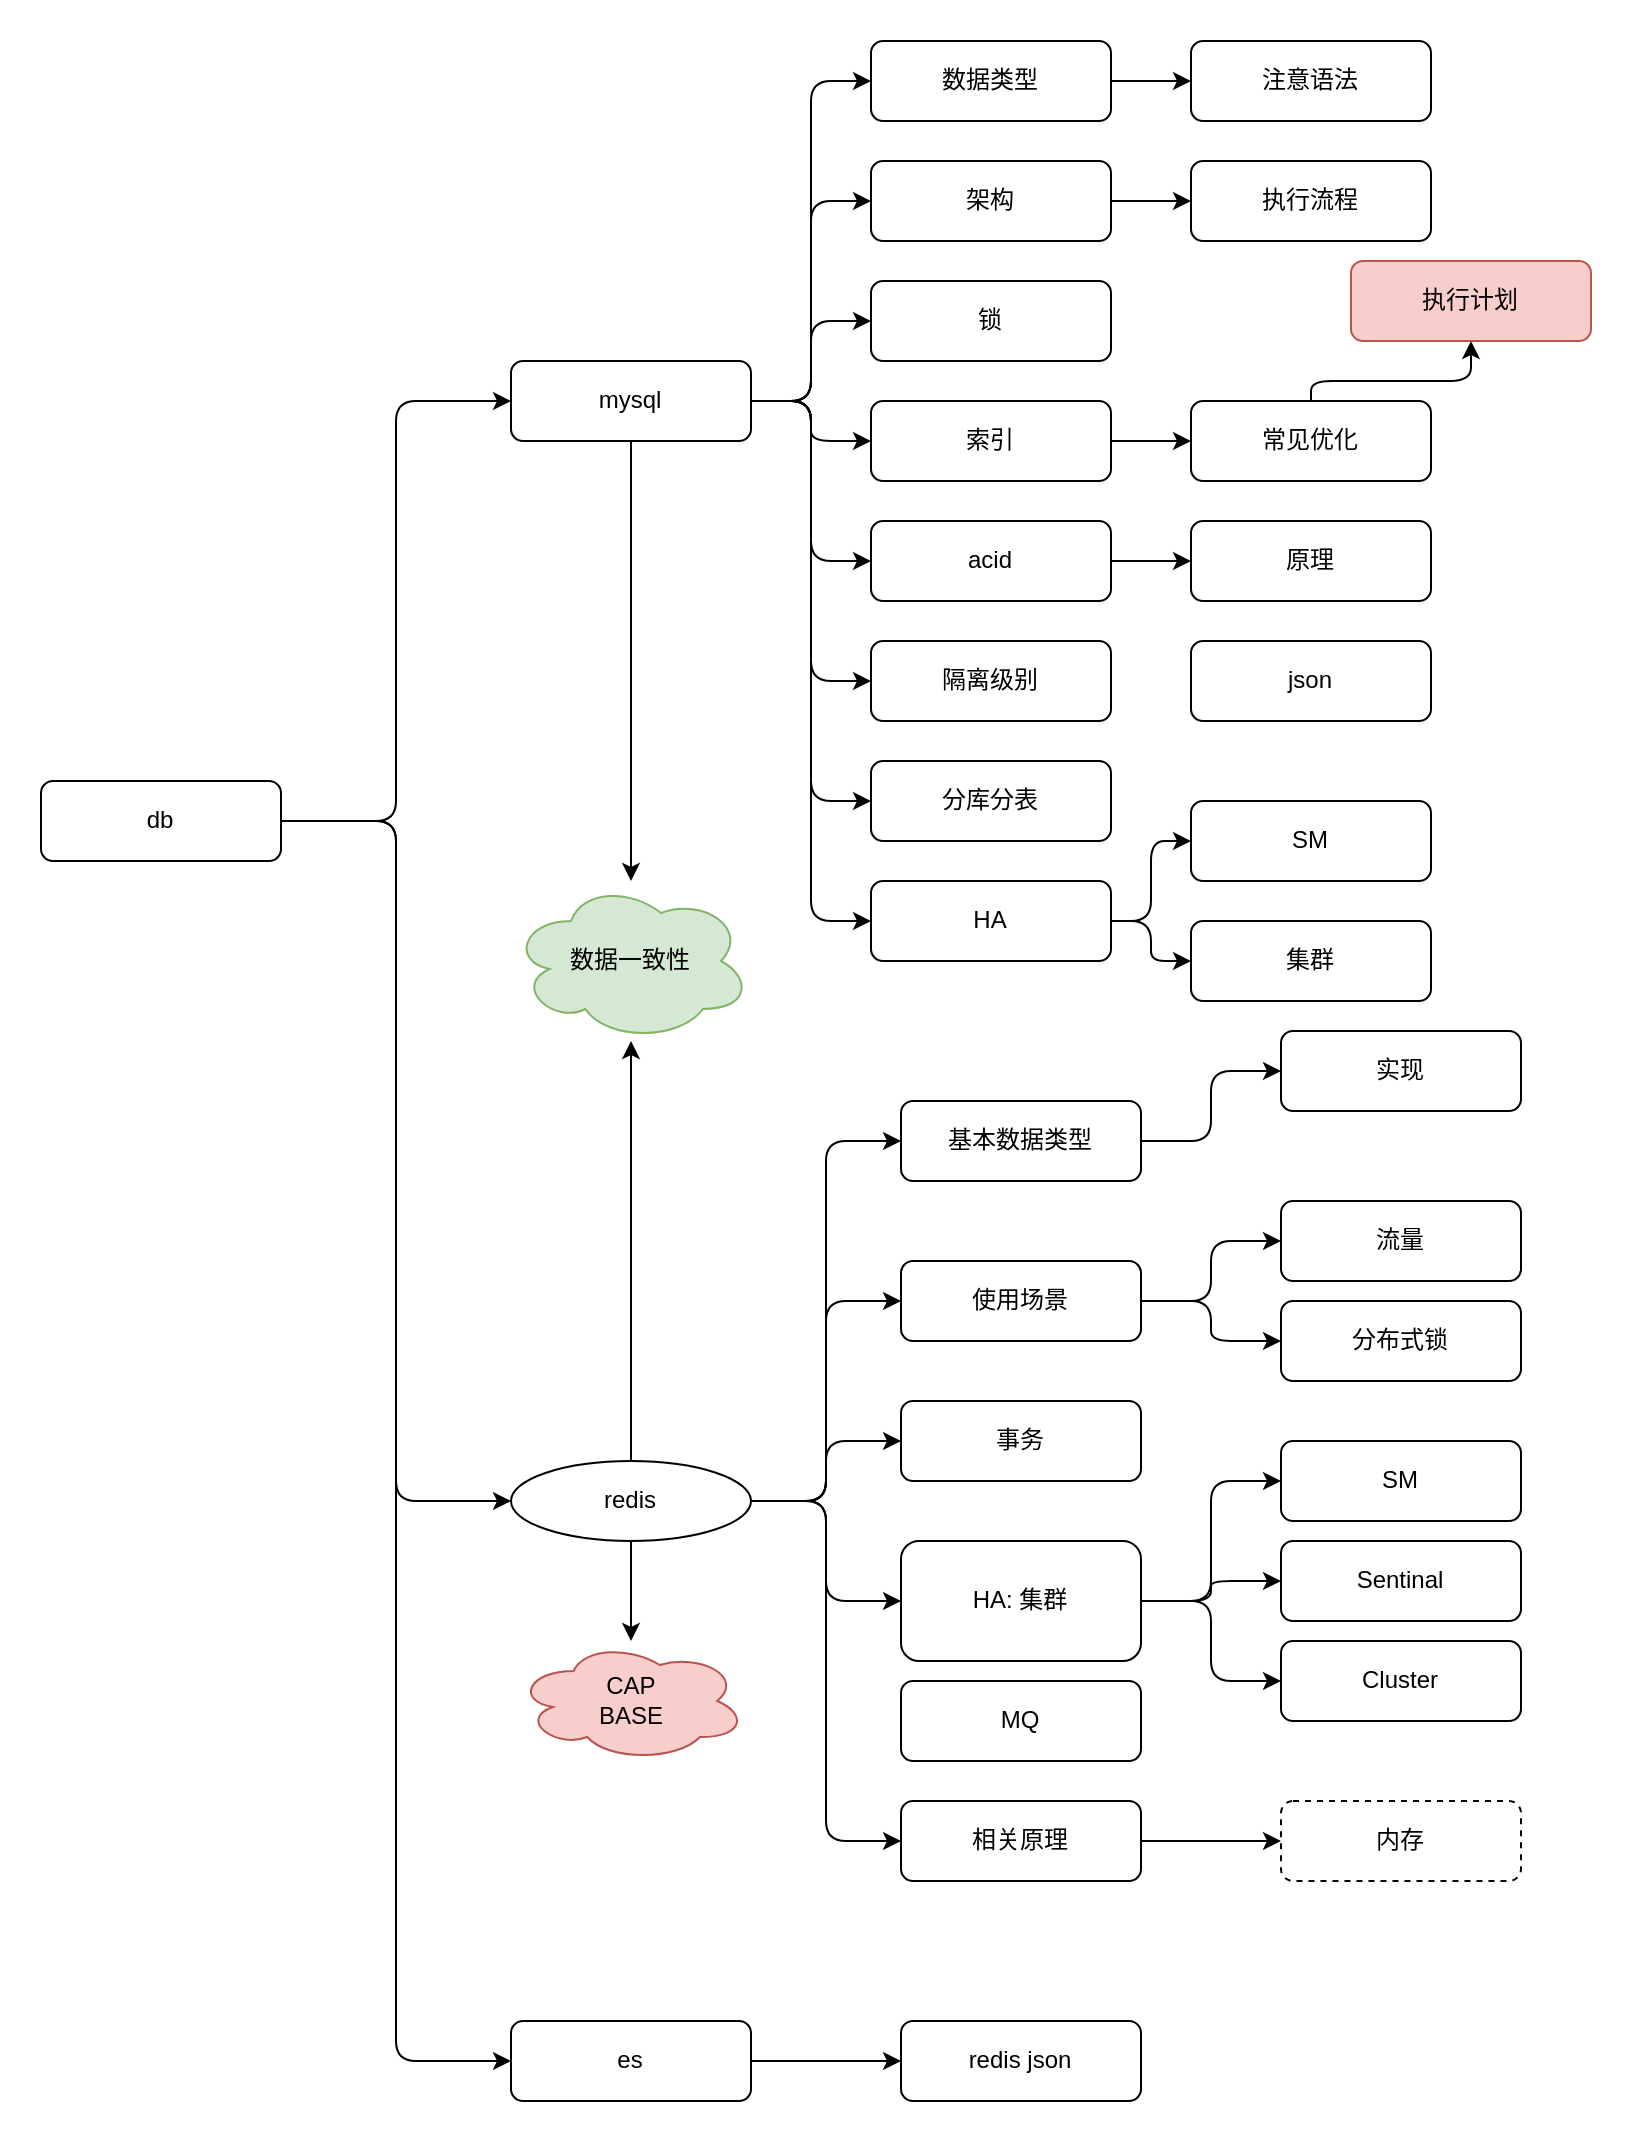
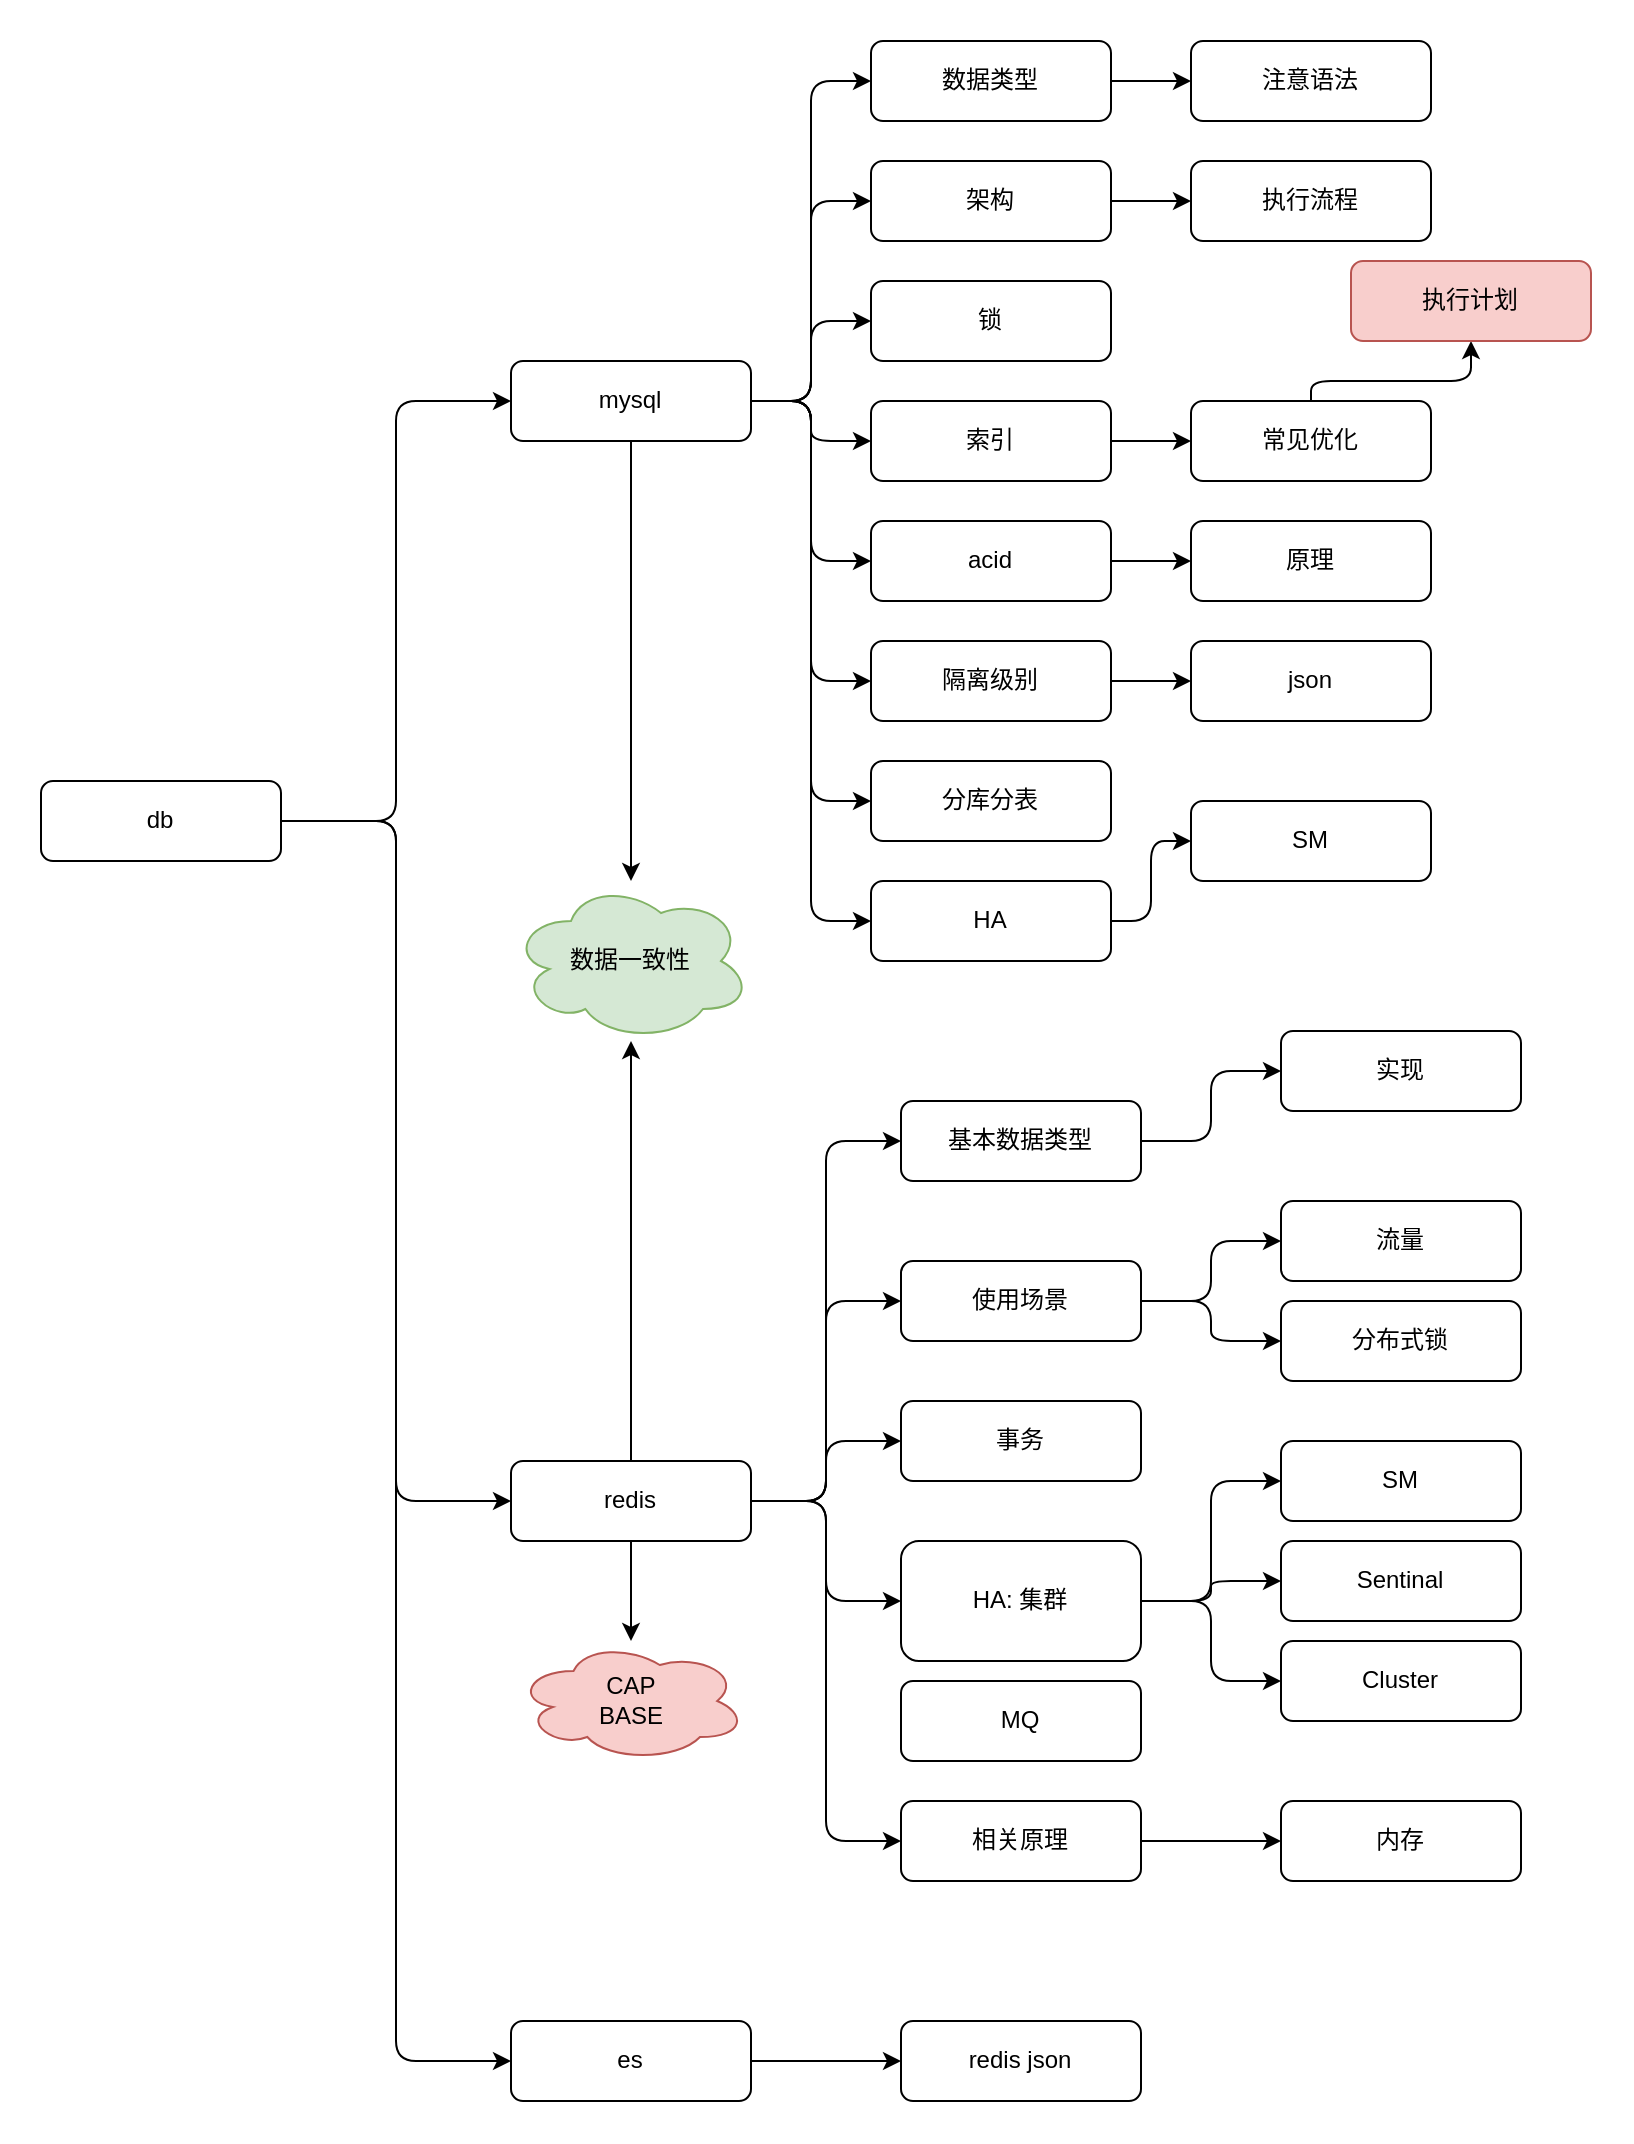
+ <mxCell id="62" value="" style="edgeStyle=orthogonalEdgeStyle;rounded=1;orthogonalLoop=1;jettySize=auto;html=1;strokeColor=#000000;" edge="1" parent="1" source="63" target="64"><mxGeometry relative="1" as="geometry" /></mxCell>
- <mxCell id="68" style="edgeStyle=orthogonalEdgeStyle;rounded=1;orthogonalLoop=1;jettySize=auto;html=1;strokeColor=#000000;" edge="1" parent="1" source="69" target="71"><mxGeometry relative="1" as="geometry" /></mxCell>
- <mxCell id="71" value="集群" style="rounded=1;whiteSpace=wrap;html=1;" vertex="1" parent="1"><mxGeometry x="595" y="460" width="120" height="40" as="geometry" /></mxCell>
- <mxCell id="13" value="redis" style="ellipse;whiteSpace=wrap;html=1;" parent="1" vertex="1"><mxGeometry x="255" y="730" width="120" height="40" as="geometry" /></mxCell>
+ <mxCell id="13" value="redis" style="rounded=1;whiteSpace=wrap;html=1;" parent="1" vertex="1"><mxGeometry x="255" y="730" width="120" height="40" as="geometry" /></mxCell>
- <mxCell id="44" value="内存" style="rounded=1;whiteSpace=wrap;html=1;dashed=1;" vertex="1" parent="1"><mxGeometry x="640" y="900" width="120" height="40" as="geometry" /></mxCell>
+ <mxCell id="44" value="内存" style="rounded=1;whiteSpace=wrap;html=1;" vertex="1" parent="1"><mxGeometry x="640" y="900" width="120" height="40" as="geometry" /></mxCell>
